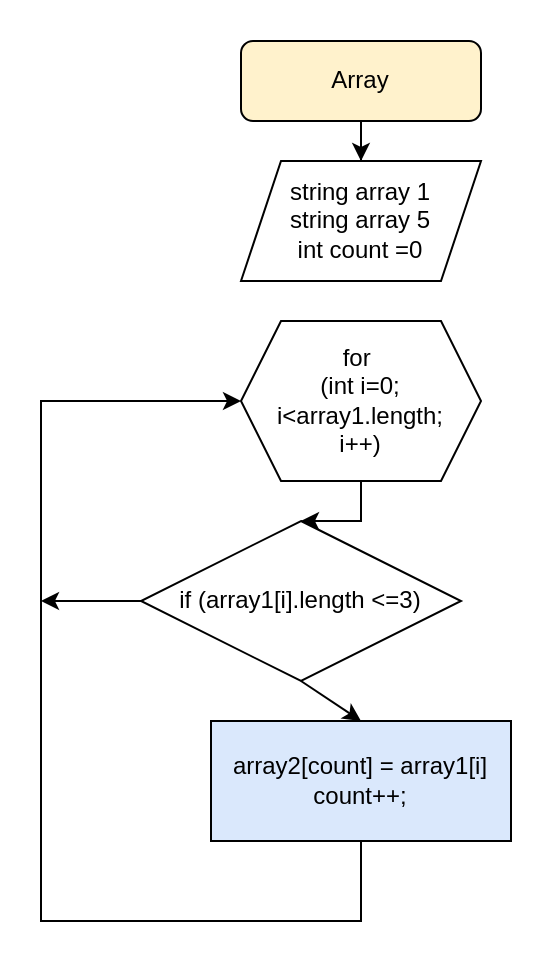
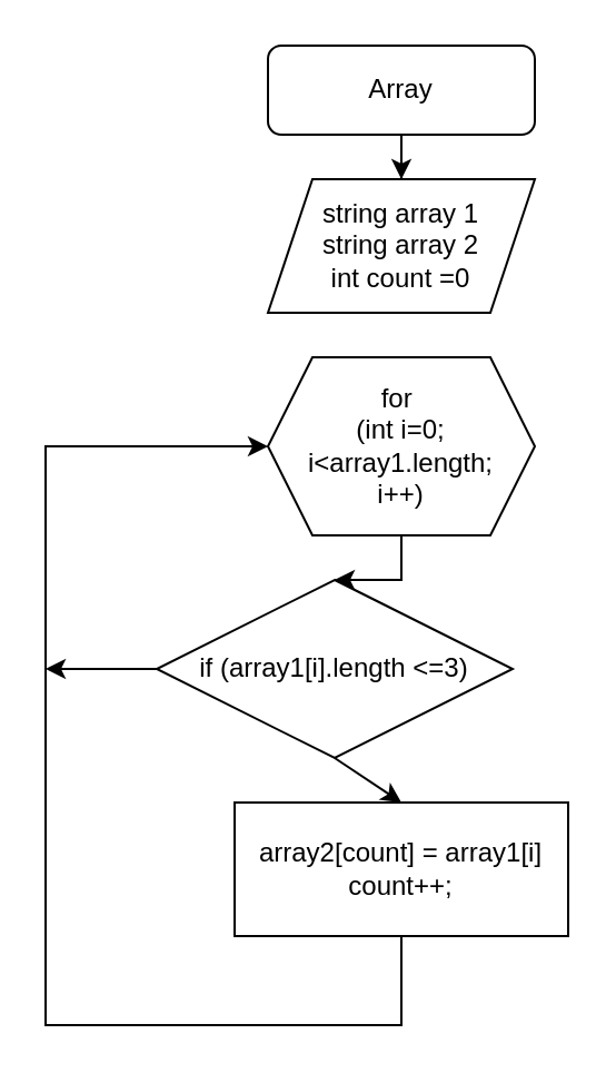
- <mxCell id="3" value="Array" style="rounded=1;whiteSpace=wrap;html=1;fontSize=12;glass=0;strokeWidth=1;shadow=0;fillColor=#fff2cc;" parent="1" vertex="1"><mxGeometry x="120" y="20" width="120" height="40" as="geometry" /></mxCell>
+ <mxCell id="3" value="Array" style="rounded=1;whiteSpace=wrap;html=1;fontSize=12;glass=0;strokeWidth=1;shadow=0;" parent="1" vertex="1"><mxGeometry x="120" y="20" width="120" height="40" as="geometry" /></mxCell>
- <mxCell id="4" value="string array 1&lt;br&gt;string array 5&lt;br&gt;int count =0" style="shape=parallelogram;perimeter=parallelogramPerimeter;whiteSpace=wrap;html=1;fixedSize=1;" vertex="1" parent="1"><mxGeometry x="120" y="80" width="120" height="60" as="geometry" /></mxCell>
+ <mxCell id="4" value="string array 1&lt;br&gt;string array 2&lt;br&gt;int count =0" style="shape=parallelogram;perimeter=parallelogramPerimeter;whiteSpace=wrap;html=1;fixedSize=1;" vertex="1" parent="1"><mxGeometry x="120" y="80" width="120" height="60" as="geometry" /></mxCell>
- <mxCell id="9" value="array2[count] = array1[i]&lt;br&gt;count++;" style="rounded=0;whiteSpace=wrap;html=1;fillColor=#dae8fc;" vertex="1" parent="1"><mxGeometry x="105" y="360" width="150" height="60" as="geometry" /></mxCell>
+ <mxCell id="9" value="array2[count] = array1[i]&lt;br&gt;count++;" style="rounded=0;whiteSpace=wrap;html=1;" vertex="1" parent="1"><mxGeometry x="105" y="360" width="150" height="60" as="geometry" /></mxCell>
